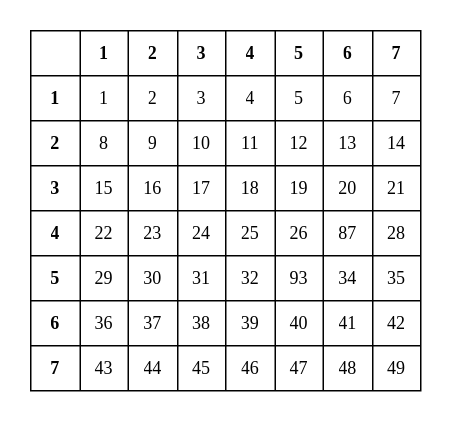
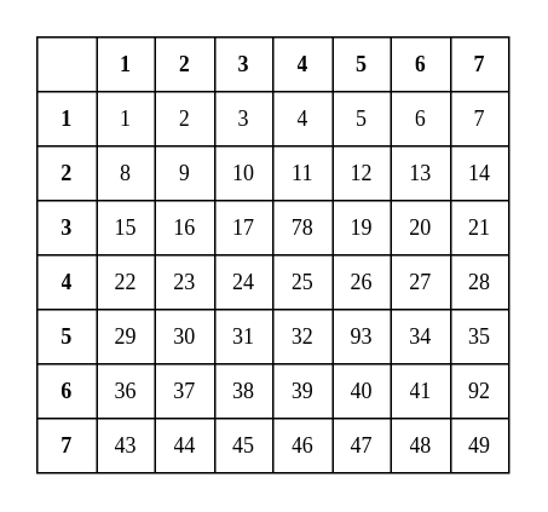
- <mxCell id="35" value="18" style="shape=partialRectangle;html=1;whiteSpace=wrap;connectable=0;overflow=hidden;fillColor=none;top=0;left=0;bottom=0;right=0;pointerEvents=1;fontFamily=Verdana;sketch=0;" parent="30" vertex="1"><mxGeometry x="130" width="33" height="30" as="geometry"><mxRectangle width="33" height="30" as="alternateBounds" /></mxGeometry></mxCell>
+ <mxCell id="35" value="78" style="shape=partialRectangle;html=1;whiteSpace=wrap;connectable=0;overflow=hidden;fillColor=none;top=0;left=0;bottom=0;right=0;pointerEvents=1;fontFamily=Verdana;sketch=0;" parent="30" vertex="1"><mxGeometry x="130" width="33" height="30" as="geometry"><mxRectangle width="33" height="30" as="alternateBounds" /></mxGeometry></mxCell>
- <mxCell id="46" value="87" style="shape=partialRectangle;html=1;whiteSpace=wrap;connectable=0;overflow=hidden;fillColor=none;top=0;left=0;bottom=0;right=0;pointerEvents=1;fontFamily=Verdana;sketch=0;" parent="39" vertex="1"><mxGeometry x="195" width="33" height="30" as="geometry"><mxRectangle width="33" height="30" as="alternateBounds" /></mxGeometry></mxCell>
+ <mxCell id="46" value="27" style="shape=partialRectangle;html=1;whiteSpace=wrap;connectable=0;overflow=hidden;fillColor=none;top=0;left=0;bottom=0;right=0;pointerEvents=1;fontFamily=Verdana;sketch=0;" parent="39" vertex="1"><mxGeometry x="195" width="33" height="30" as="geometry"><mxRectangle width="33" height="30" as="alternateBounds" /></mxGeometry></mxCell>
- <mxCell id="65" value="42" style="shape=partialRectangle;html=1;whiteSpace=wrap;connectable=0;overflow=hidden;fillColor=none;top=0;left=0;bottom=0;right=0;pointerEvents=1;fontFamily=Verdana;sketch=0;" parent="57" vertex="1"><mxGeometry x="228" width="32" height="30" as="geometry"><mxRectangle width="32" height="30" as="alternateBounds" /></mxGeometry></mxCell>
+ <mxCell id="65" value="92" style="shape=partialRectangle;html=1;whiteSpace=wrap;connectable=0;overflow=hidden;fillColor=none;top=0;left=0;bottom=0;right=0;pointerEvents=1;fontFamily=Verdana;sketch=0;" parent="57" vertex="1"><mxGeometry x="228" width="32" height="30" as="geometry"><mxRectangle width="32" height="30" as="alternateBounds" /></mxGeometry></mxCell>
